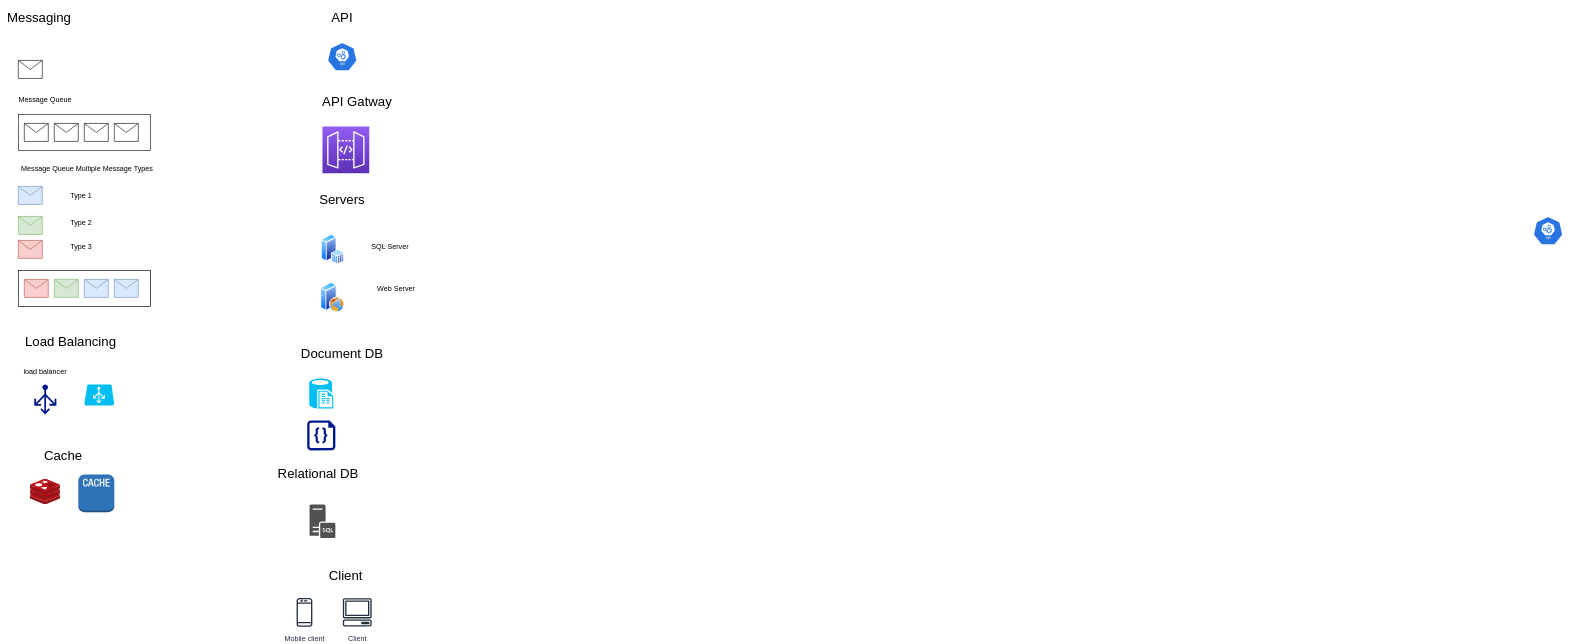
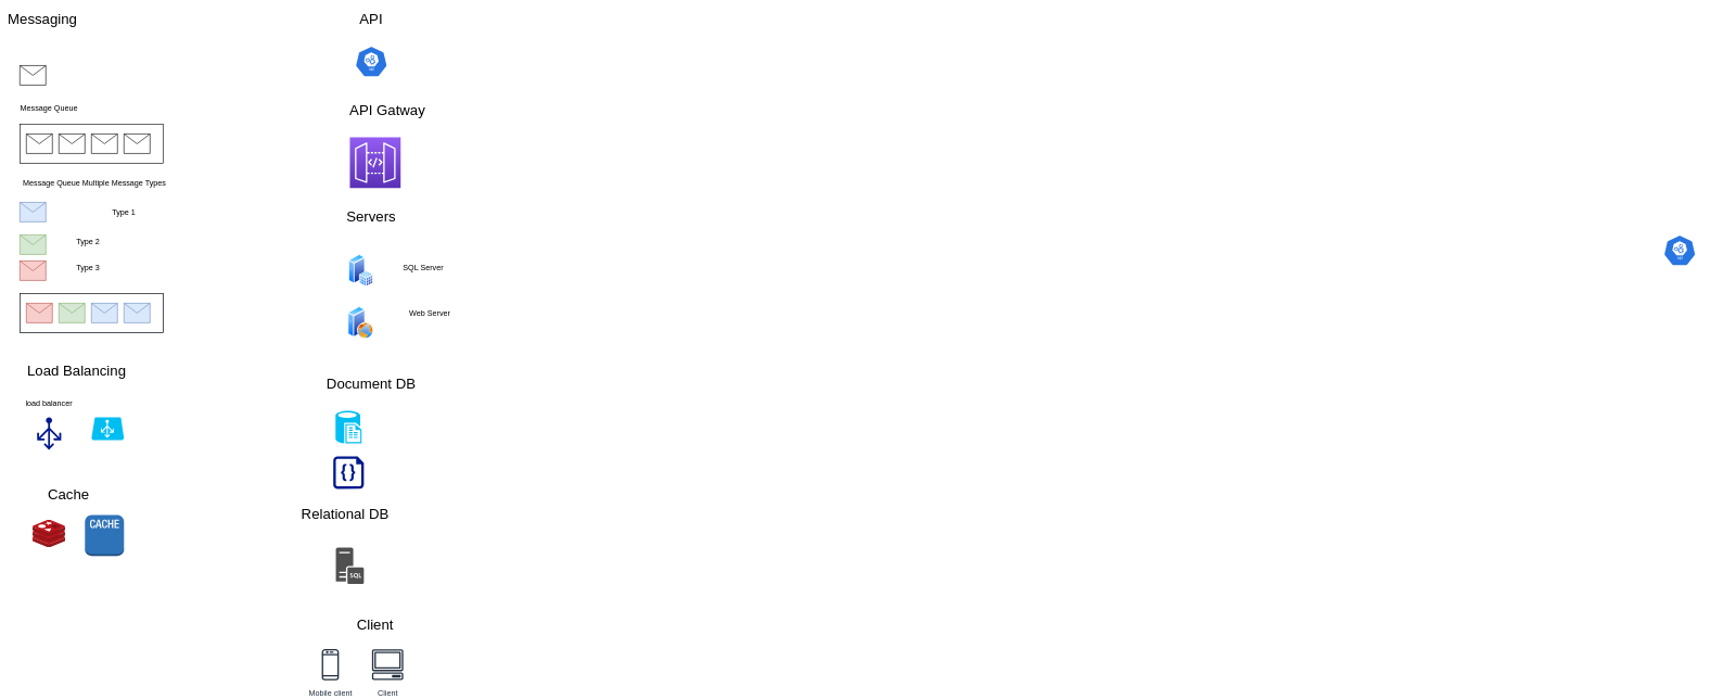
- <mxCell id="22" value="Type 1" style="text;html=1;strokeColor=none;fillColor=none;align=center;verticalAlign=middle;whiteSpace=wrap;rounded=0;" parent="1" vertex="1"><mxGeometry x="80" y="315" width="110" height="20" as="geometry" /></mxCell>
+ <mxCell id="22" value="Type 1" style="text;html=1;strokeColor=none;fillColor=none;align=center;verticalAlign=middle;whiteSpace=wrap;rounded=0;" parent="1" vertex="1"><mxGeometry x="135" y="315" width="110" height="20" as="geometry" /></mxCell>
